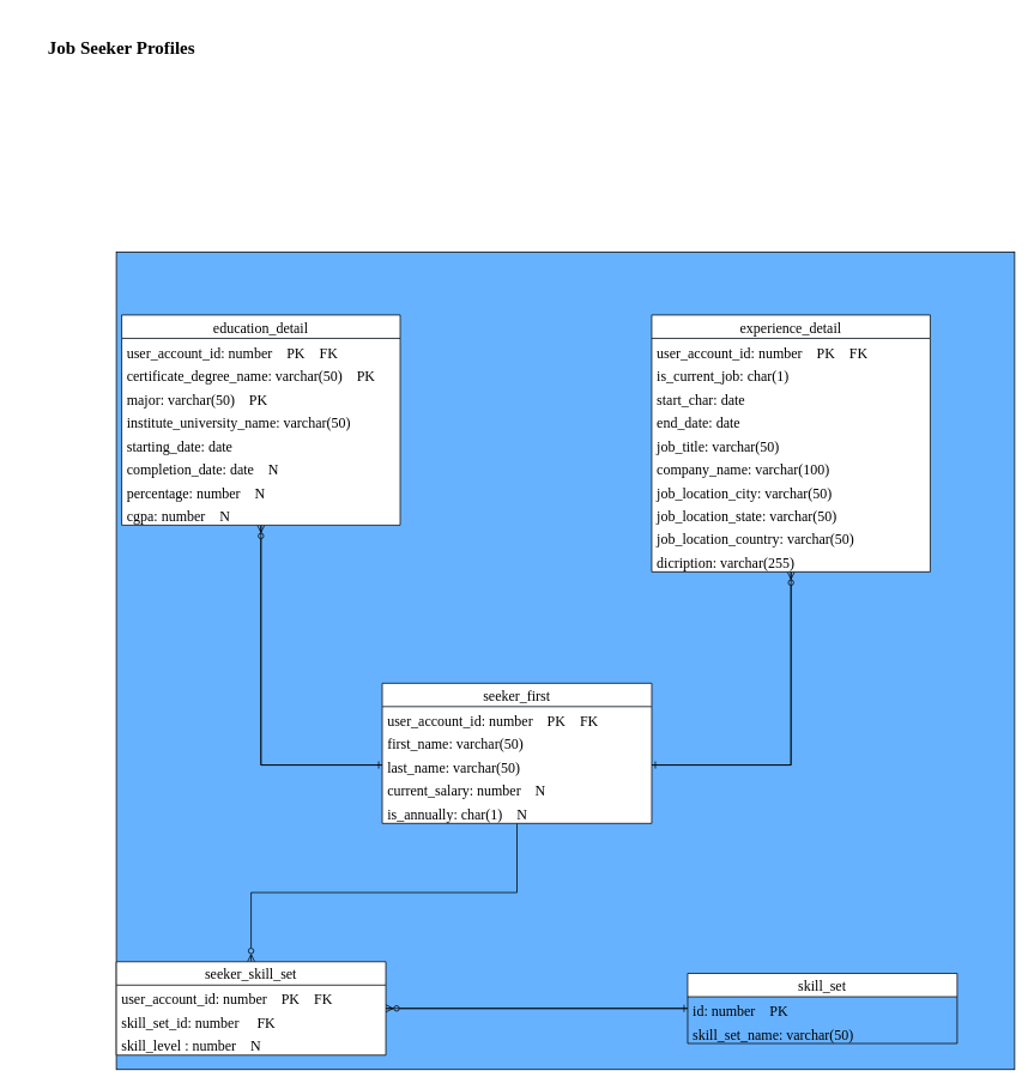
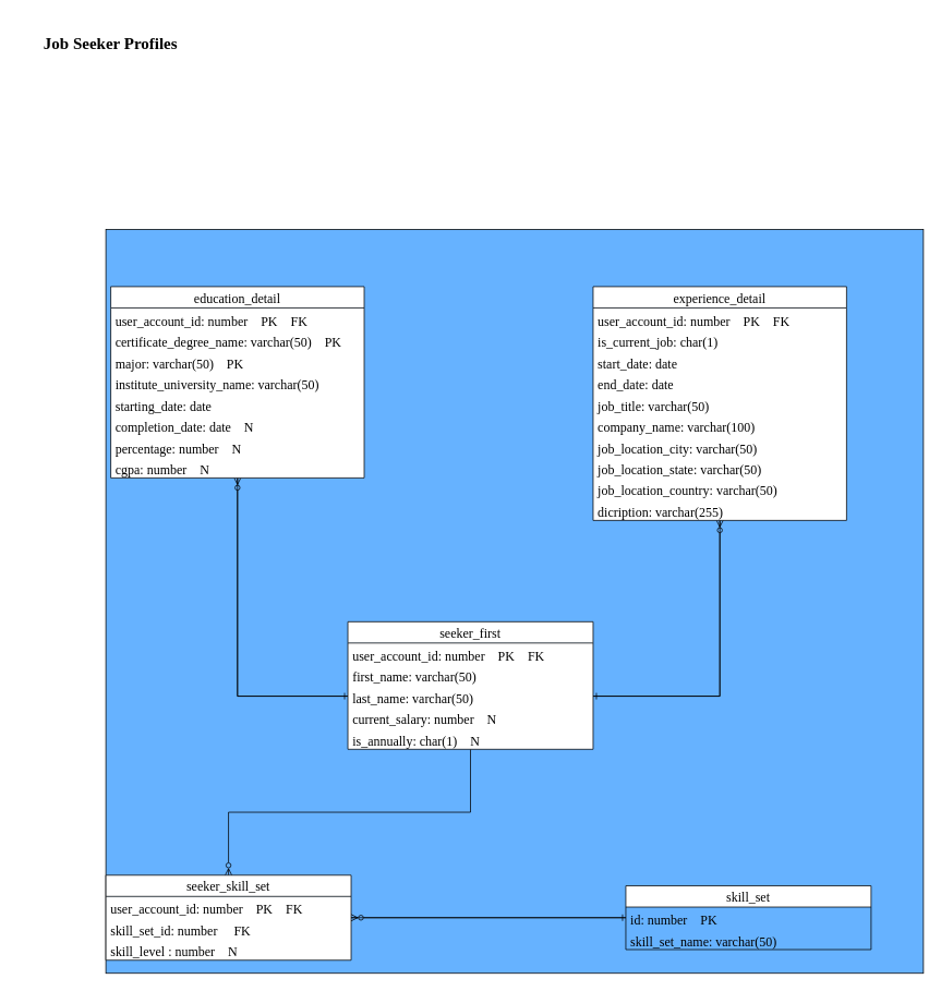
- <mxCell id="27" value="start_char: date" style="text;strokeColor=none;fillColor=none;align=left;verticalAlign=top;spacingLeft=4;spacingRight=4;overflow=hidden;rotatable=0;points=[[0,0.5],[1,0.5]];portConstraint=eastwest;fontFamily=Times New Roman;fontSize=16;fontColor=default;" parent="24" vertex="1"><mxGeometry y="78" width="310" height="26" as="geometry" /></mxCell>
+ <mxCell id="27" value="start_date: date" style="text;strokeColor=none;fillColor=none;align=left;verticalAlign=top;spacingLeft=4;spacingRight=4;overflow=hidden;rotatable=0;points=[[0,0.5],[1,0.5]];portConstraint=eastwest;fontFamily=Times New Roman;fontSize=16;fontColor=default;" parent="24" vertex="1"><mxGeometry y="78" width="310" height="26" as="geometry" /></mxCell>
